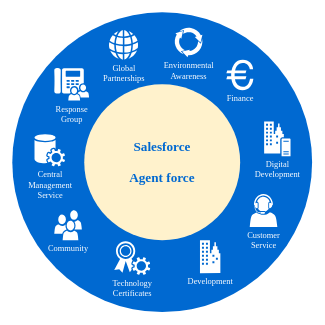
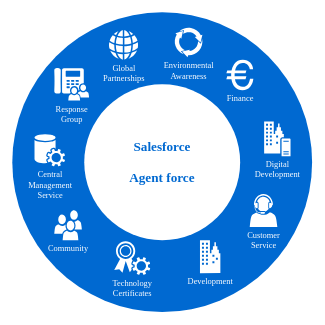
- <mxCell id="3" value="Salesforce&lt;div&gt;&lt;br&gt;&lt;div&gt;Agent force&lt;/div&gt;&lt;/div&gt;" style="ellipse;whiteSpace=wrap;html=1;rounded=0;shadow=0;comic=0;strokeWidth=1;fontFamily=Verdana;fontSize=22;strokeColor=none;fillColor=#fff2cc;fontColor=#0069D1;fontStyle=1;" vertex="1" parent="1"><mxGeometry x="140" y="140" width="260" height="260" as="geometry" /></mxCell>
+ <mxCell id="3" value="Salesforce&lt;div&gt;&lt;br&gt;&lt;div&gt;Agent force&lt;/div&gt;&lt;/div&gt;" style="ellipse;whiteSpace=wrap;html=1;rounded=0;shadow=0;comic=0;strokeWidth=1;fontFamily=Verdana;fontSize=22;strokeColor=none;fillColor=#ffffff;fontColor=#0069D1;fontStyle=1" vertex="1" parent="1"><mxGeometry x="140" y="140" width="260" height="260" as="geometry" /></mxCell>
